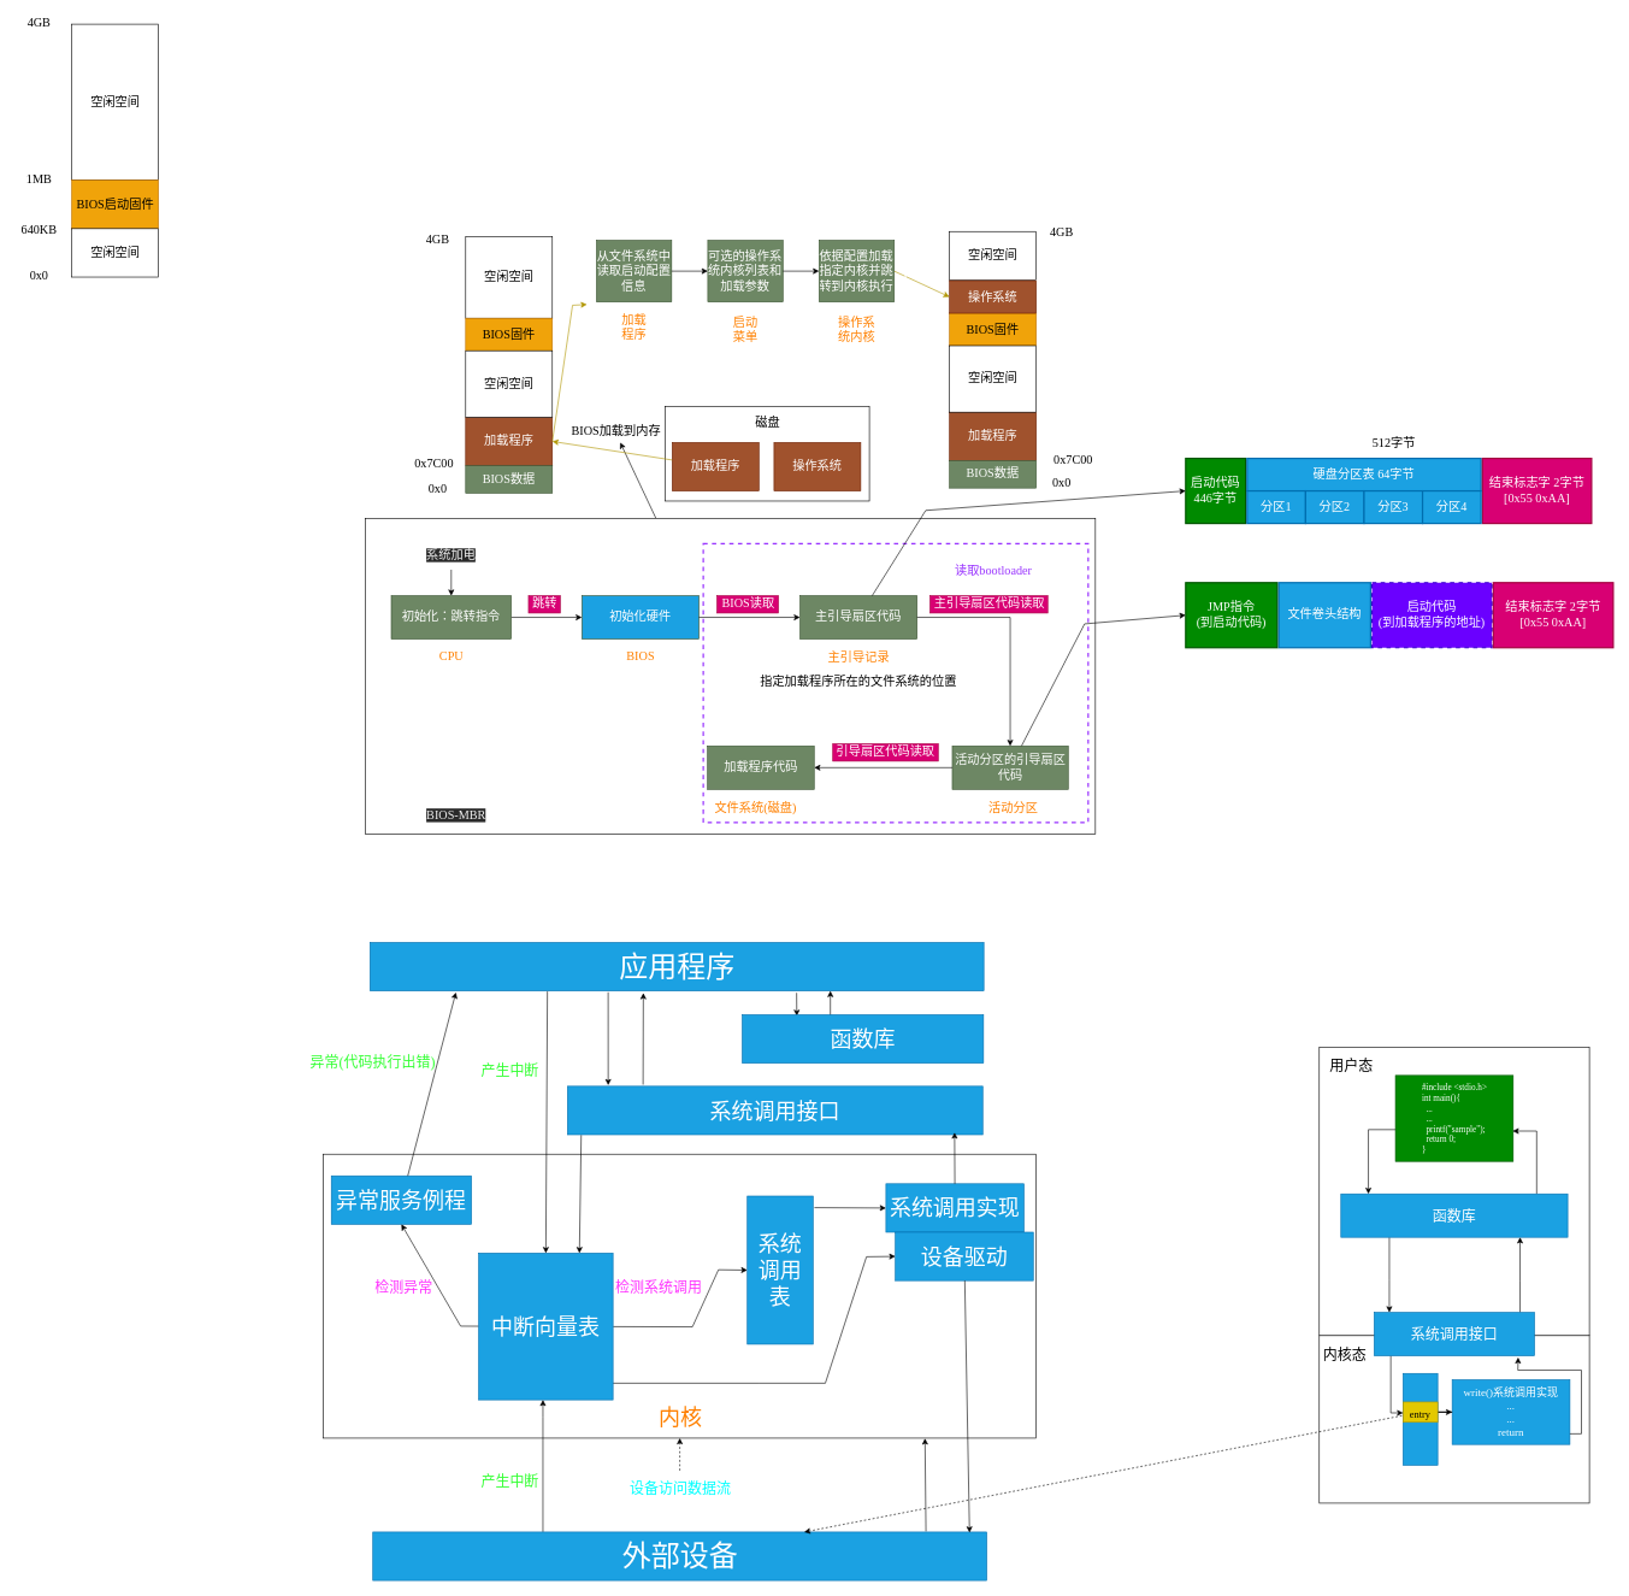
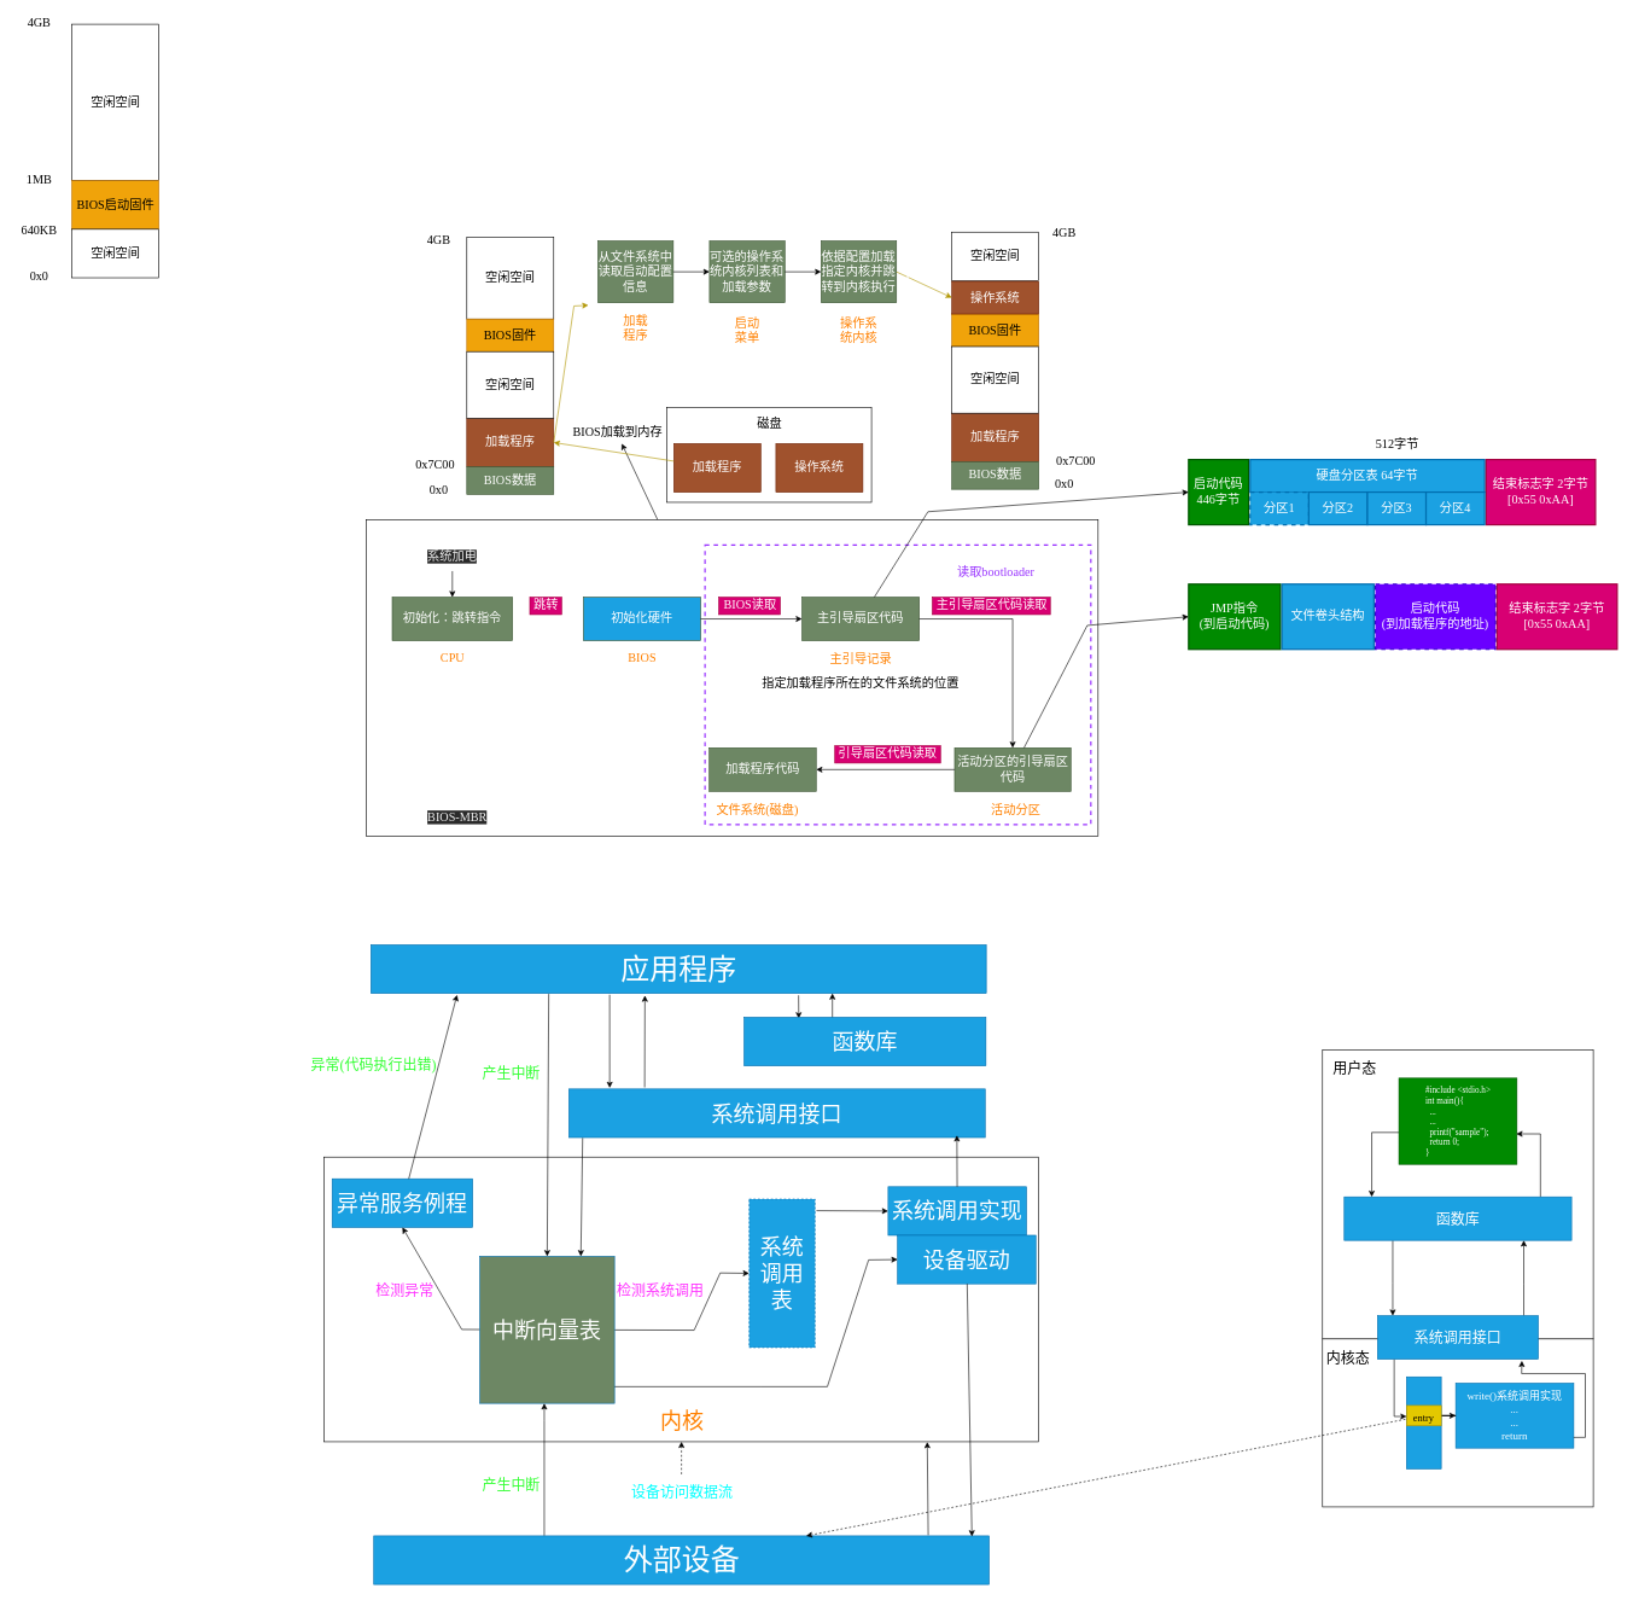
- <mxCell id="41" value="&lt;font color=&quot;#ffffff&quot;&gt;分区1&lt;/font&gt;" style="rounded=0;whiteSpace=wrap;html=1;shadow=0;glass=0;fontFamily=Source Code Pro;fontSource=https%3A%2F%2Ffonts.googleapis.com%2Fcss%3Ffamily%3DSource%2BCode%2BPro;fontSize=17;strokeWidth=2;fillColor=#1ba1e2;fontColor=#ffffff;strokeColor=#006EAF;" parent="38" vertex="1"><mxGeometry x="85" y="79" width="81" height="45" as="geometry" /></mxCell>
+ <mxCell id="41" value="&lt;font color=&quot;#ffffff&quot;&gt;分区1&lt;/font&gt;" style="rounded=0;whiteSpace=wrap;html=1;shadow=0;glass=0;fontFamily=Source Code Pro;fontSource=https%3A%2F%2Ffonts.googleapis.com%2Fcss%3Ffamily%3DSource%2BCode%2BPro;fontSize=17;strokeWidth=2;fillColor=#1ba1e2;fontColor=#ffffff;strokeColor=#006EAF;dashed=1;" parent="38" vertex="1"><mxGeometry x="85" y="79" width="81" height="45" as="geometry" /></mxCell>
- <mxCell id="63" style="edgeStyle=none;rounded=0;orthogonalLoop=1;jettySize=auto;html=1;fontFamily=Source Code Pro;fontSource=https%3A%2F%2Ffonts.googleapis.com%2Fcss%3Ffamily%3DSource%2BCode%2BPro;fontSize=17;fontColor=#9933FF;" parent="47" source="65" target="52" edge="1"><mxGeometry relative="1" as="geometry" /></mxCell>
- <mxCell id="107" value="&lt;font style=&quot;font-size: 30px&quot;&gt;系统调用表&lt;/font&gt;" style="rounded=0;whiteSpace=wrap;html=1;fontFamily=Source Code Pro;fontSource=https%3A%2F%2Ffonts.googleapis.com%2Fcss%3Ffamily%3DSource%2BCode%2BPro;fontSize=30;fillColor=#1ba1e2;fontColor=#ffffff;strokeColor=#006EAF;" parent="98" vertex="1"><mxGeometry x="587" y="58" width="91" height="205" as="geometry" /></mxCell>
+ <mxCell id="107" value="&lt;font style=&quot;font-size: 30px&quot;&gt;系统调用表&lt;/font&gt;" style="rounded=0;whiteSpace=wrap;html=1;fontFamily=Source Code Pro;fontSource=https%3A%2F%2Ffonts.googleapis.com%2Fcss%3Ffamily%3DSource%2BCode%2BPro;fontSize=30;fillColor=#1ba1e2;fontColor=#ffffff;strokeColor=#006EAF;dashed=1;" parent="98" vertex="1"><mxGeometry x="587" y="58" width="91" height="205" as="geometry" /></mxCell>
- <mxCell id="105" value="&lt;font style=&quot;font-size: 30px&quot;&gt;中断向量表&lt;/font&gt;" style="rounded=0;whiteSpace=wrap;html=1;fontFamily=Source Code Pro;fontSource=https%3A%2F%2Ffonts.googleapis.com%2Fcss%3Ffamily%3DSource%2BCode%2BPro;fontSize=30;fillColor=#1ba1e2;fontColor=#ffffff;strokeColor=#006EAF;" parent="98" vertex="1"><mxGeometry x="215" y="137" width="186" height="203" as="geometry" /></mxCell>
+ <mxCell id="105" value="&lt;font style=&quot;font-size: 30px&quot;&gt;中断向量表&lt;/font&gt;" style="rounded=0;whiteSpace=wrap;html=1;fontFamily=Source Code Pro;fontSource=https%3A%2F%2Ffonts.googleapis.com%2Fcss%3Ffamily%3DSource%2BCode%2BPro;fontSize=30;fillColor=#6d8764;fontColor=#ffffff;strokeColor=#006EAF;" parent="98" vertex="1"><mxGeometry x="215" y="137" width="186" height="203" as="geometry" /></mxCell>
